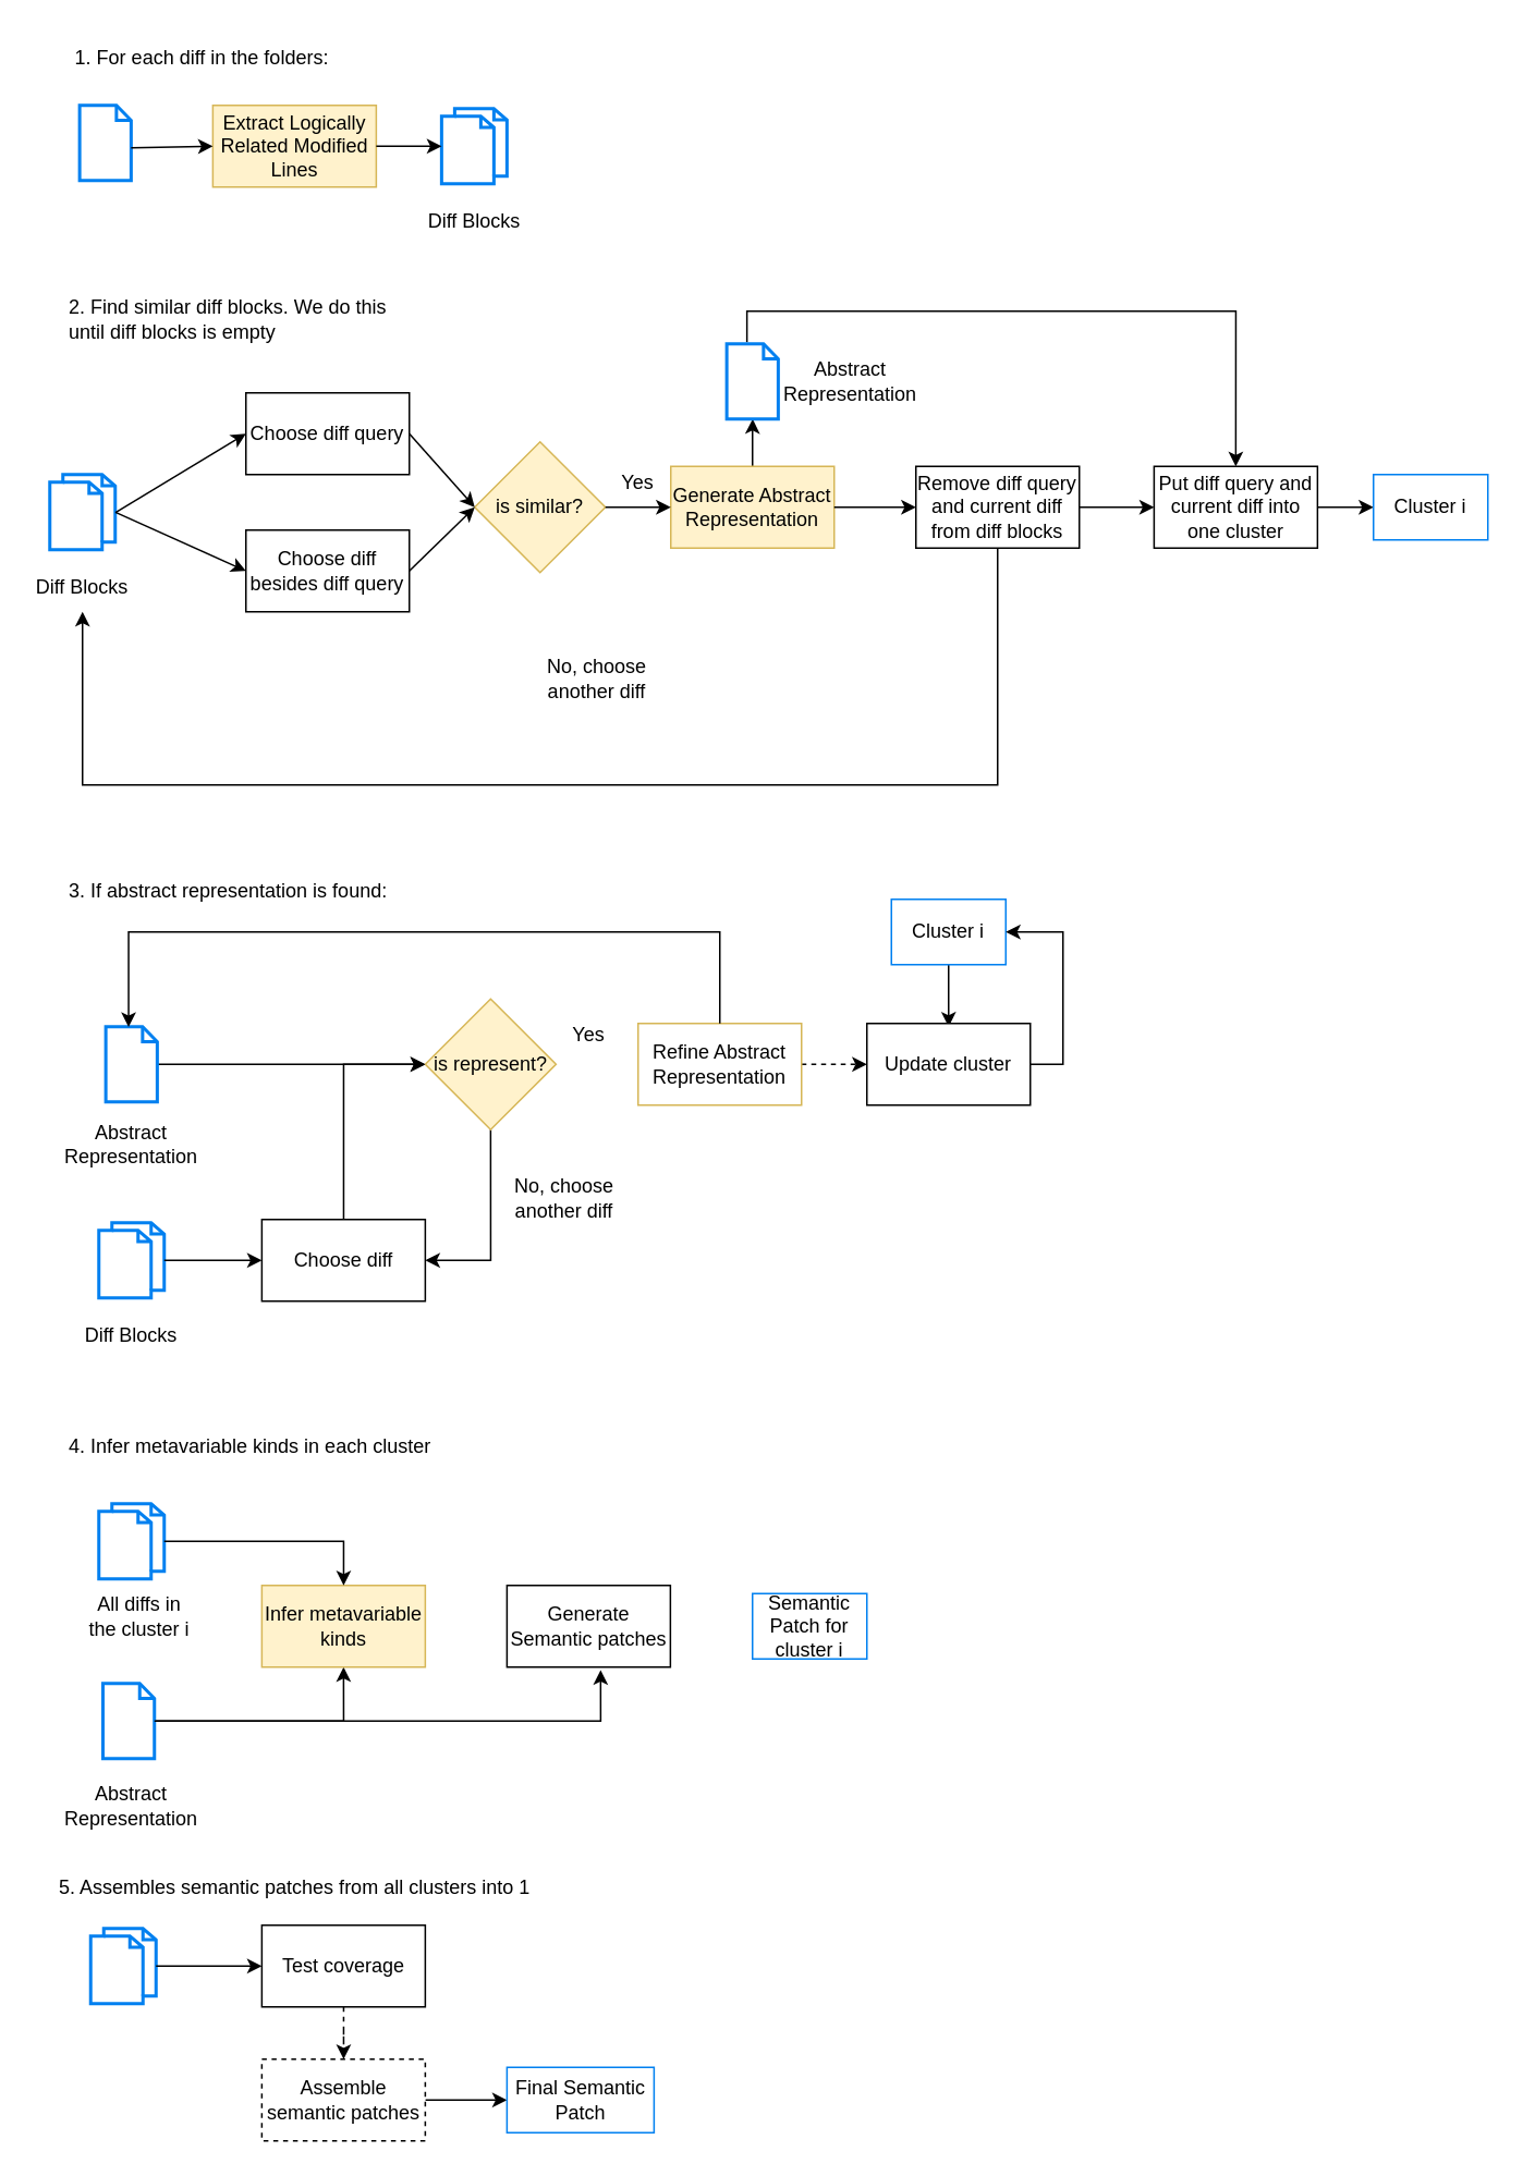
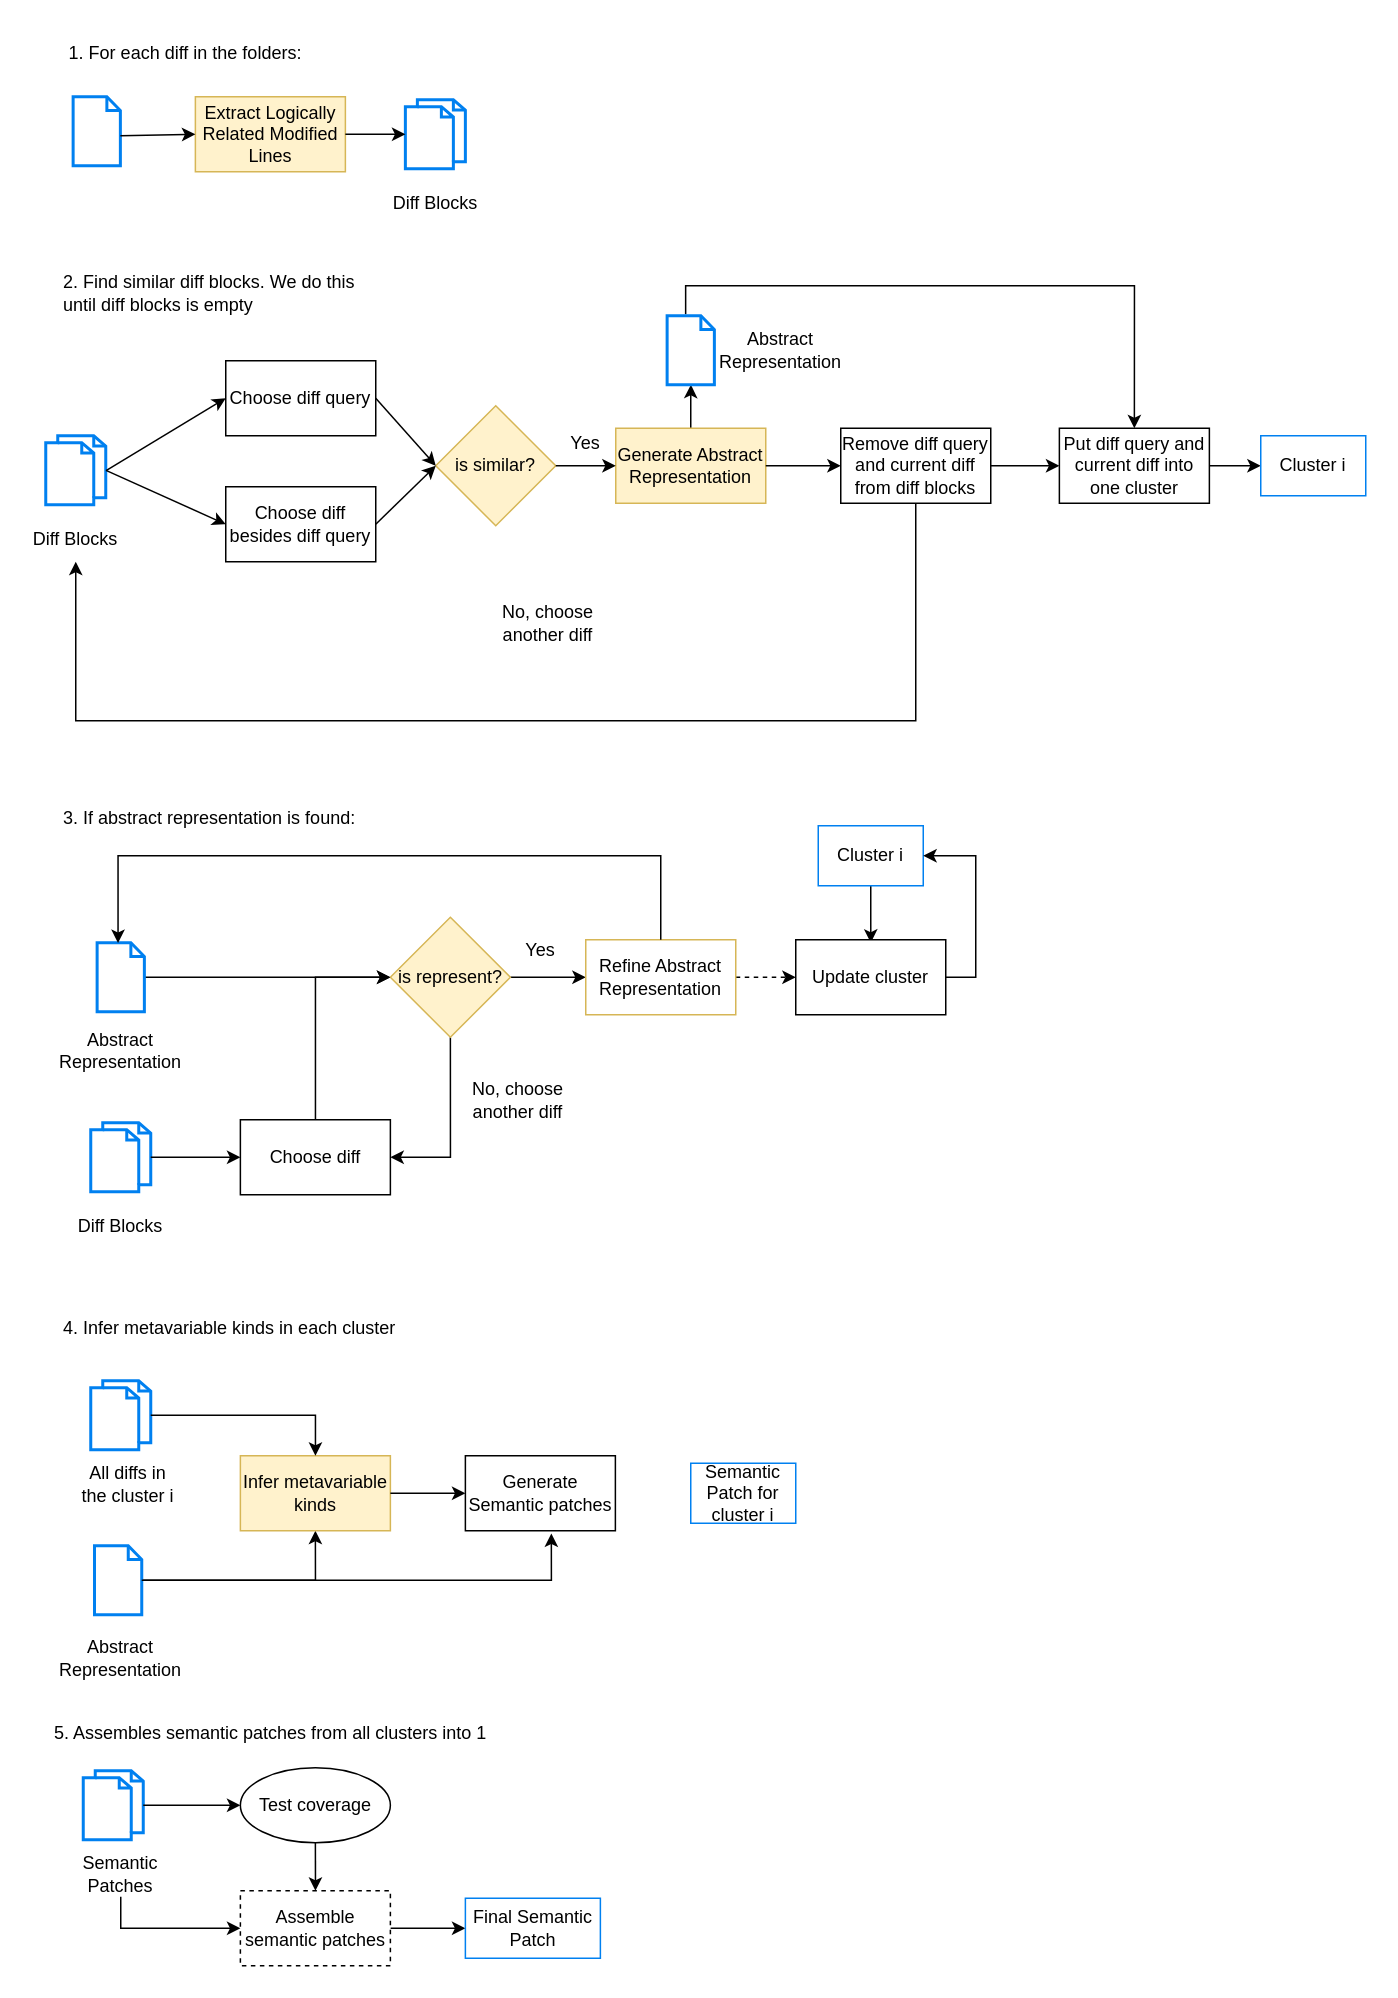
+ <mxCell id="40" value="" style="edgeStyle=orthogonalEdgeStyle;rounded=0;orthogonalLoop=1;jettySize=auto;html=1;" edge="1" parent="1" source="41" target="52"><mxGeometry relative="1" as="geometry" /></mxCell>
+ <mxCell id="69" style="edgeStyle=orthogonalEdgeStyle;rounded=0;orthogonalLoop=1;jettySize=auto;html=1;entryX=0;entryY=0.5;entryDx=0;entryDy=0;" edge="1" parent="1" source="66" target="68"><mxGeometry relative="1" as="geometry"><mxPoint x="241.49" y="1063" as="sourcePoint" /><mxPoint x="310" y="1005" as="targetPoint" /></mxGeometry></mxCell>
- <mxCell id="77" value="Test coverage" style="html=1;dashed=0;whiteSpace=wrap;" vertex="1" parent="1"><mxGeometry x="159.75" y="1178" width="100" height="50" as="geometry" /></mxCell>
+ <mxCell id="77" value="Test coverage" style="ellipse;html=1;dashed=0;whiteSpace=wrap;" vertex="1" parent="1"><mxGeometry x="159.75" y="1178" width="100" height="50" as="geometry" /></mxCell>
- <mxCell id="76" value="" style="edgeStyle=orthogonalEdgeStyle;rounded=0;orthogonalLoop=1;jettySize=auto;html=1;dashed=1;" edge="1" parent="1" source="77" target="80"><mxGeometry relative="1" as="geometry" /></mxCell>
+ <mxCell id="76" value="" style="edgeStyle=orthogonalEdgeStyle;rounded=0;orthogonalLoop=1;jettySize=auto;html=1;" edge="1" parent="1" source="77" target="80"><mxGeometry relative="1" as="geometry" /></mxCell>
+ <mxCell id="75" value="Semantic Patches" style="text;html=1;align=center;verticalAlign=middle;whiteSpace=wrap;rounded=0;" vertex="1" parent="73"><mxGeometry y="54" width="70" height="30" as="geometry" /></mxCell>
+ <mxCell id="81" style="edgeStyle=orthogonalEdgeStyle;rounded=0;orthogonalLoop=1;jettySize=auto;html=1;exitX=0.5;exitY=1;exitDx=0;exitDy=0;entryX=0;entryY=0.5;entryDx=0;entryDy=0;" edge="1" parent="1" source="75" target="80"><mxGeometry relative="1" as="geometry" /></mxCell>
